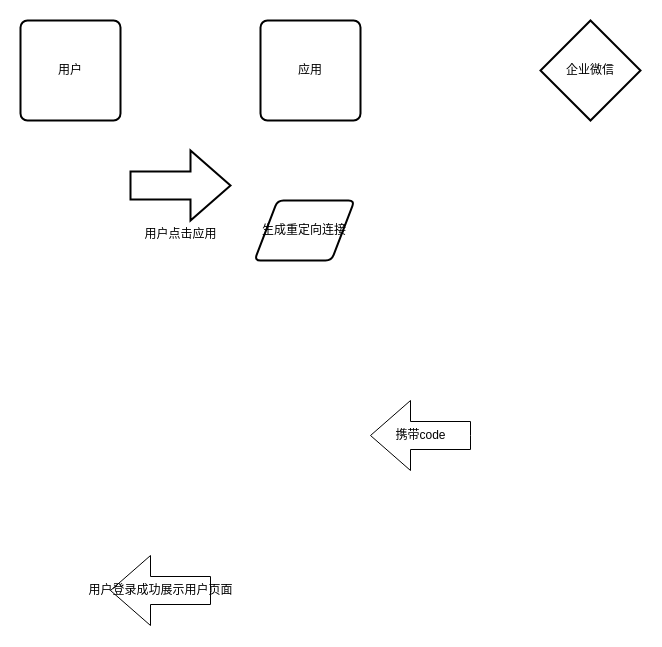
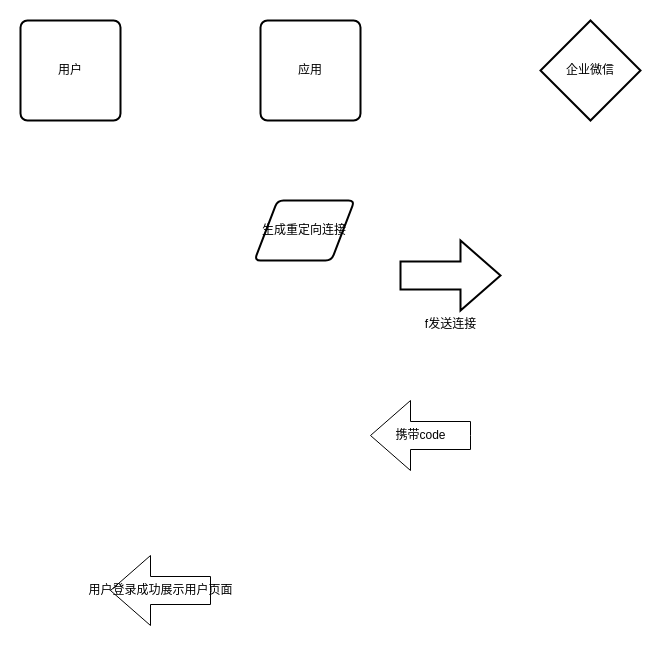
- <mxCell id="5" value="用户点击应用" style="verticalLabelPosition=bottom;verticalAlign=top;html=1;strokeWidth=2;shape=mxgraph.arrows2.arrow;dy=0.6;dx=40;notch=0;" vertex="1" parent="1"><mxGeometry x="130" y="150" width="100" height="70" as="geometry" /></mxCell>
+ <mxCell id="6" value="f发送连接" style="verticalLabelPosition=bottom;verticalAlign=top;html=1;strokeWidth=2;shape=mxgraph.arrows2.arrow;dy=0.6;dx=40;notch=0;" vertex="1" parent="1"><mxGeometry x="400" y="240" width="100" height="70" as="geometry" /></mxCell>
